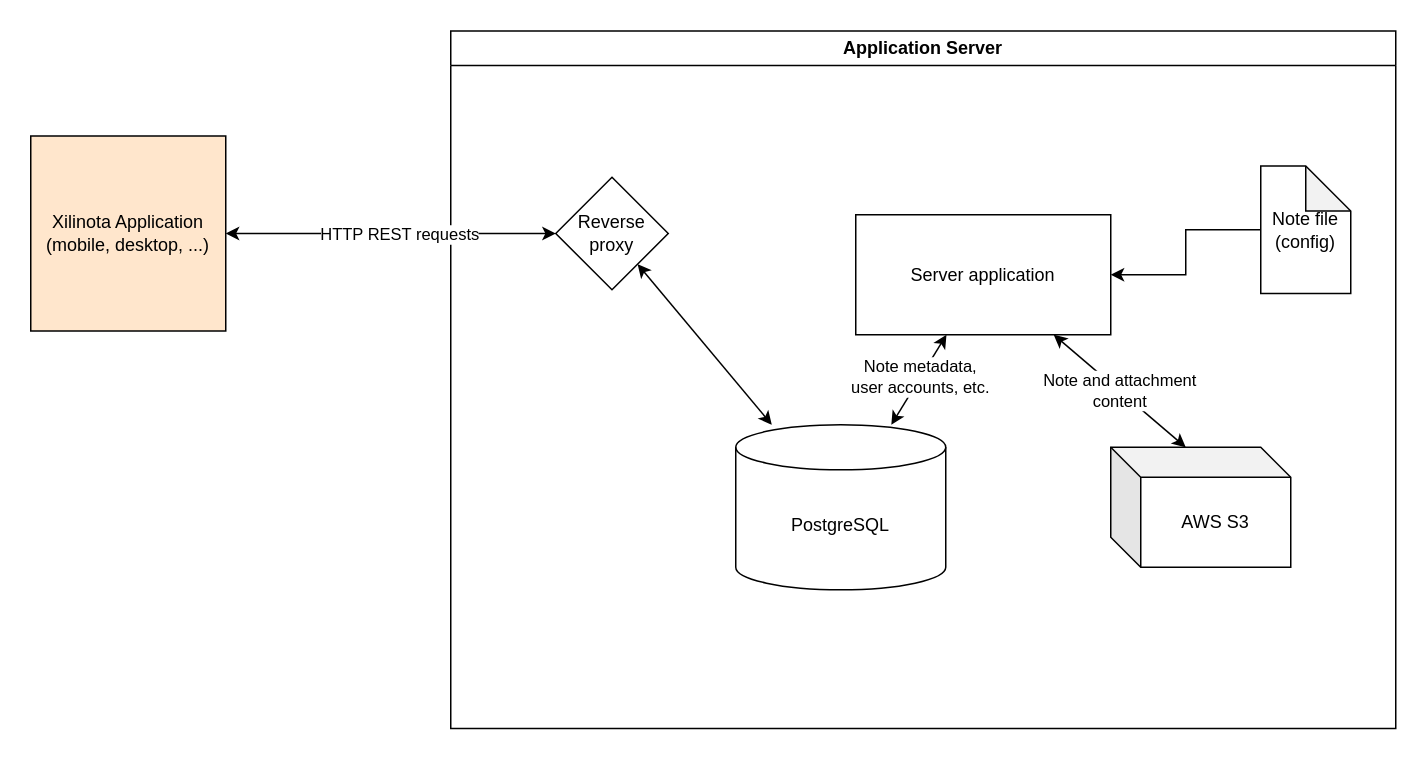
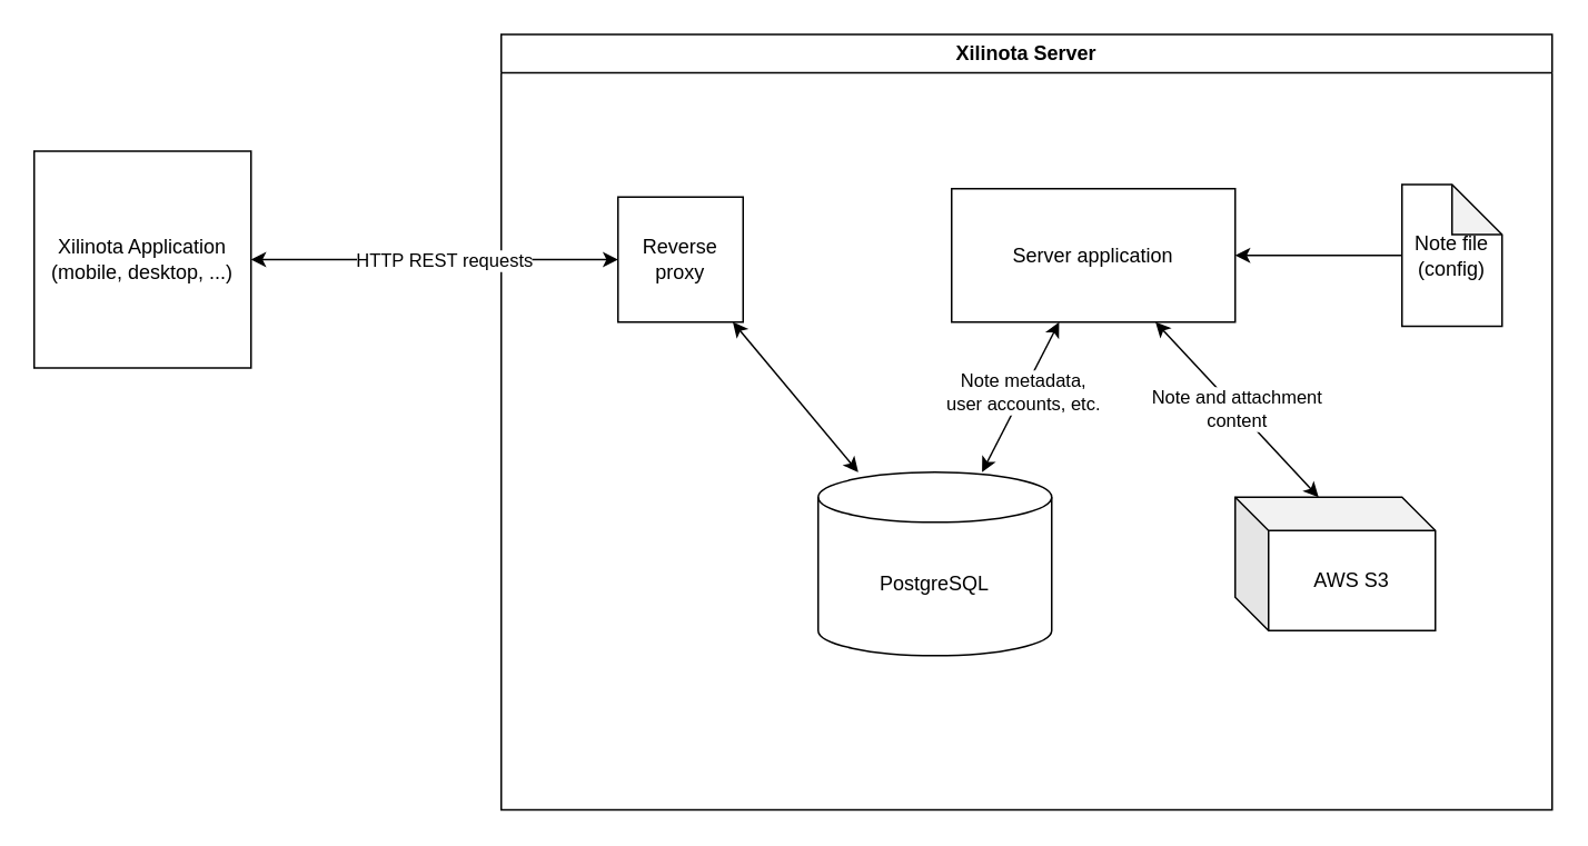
- <mxCell id="2" value="Application Server" style="swimlane;whiteSpace=wrap;html=1;" vertex="1" parent="1"><mxGeometry x="300" y="20" width="630" height="465" as="geometry"><mxRectangle x="350" y="300" width="120" height="30" as="alternateBounds" /></mxGeometry></mxCell>
+ <mxCell id="2" value="Xilinota Server" style="swimlane;whiteSpace=wrap;html=1;" vertex="1" parent="1"><mxGeometry x="300" y="20" width="630" height="465" as="geometry"><mxRectangle x="350" y="300" width="120" height="30" as="alternateBounds" /></mxGeometry></mxCell>
- <mxCell id="13" value="Xilinota Application (mobile, desktop, ...)" style="whiteSpace=wrap;html=1;aspect=fixed;fillColor=#ffe6cc;" vertex="1" parent="1"><mxGeometry x="20" y="90" width="130" height="130" as="geometry" /></mxCell>
+ <mxCell id="13" value="Xilinota Application (mobile, desktop, ...)" style="whiteSpace=wrap;html=1;aspect=fixed;" vertex="1" parent="1"><mxGeometry x="20" y="90" width="130" height="130" as="geometry" /></mxCell>
- <mxCell id="9" value="Reverse proxy" style="rhombus;whiteSpace=wrap;html=1;aspect=fixed;" vertex="1" parent="2"><mxGeometry x="70" y="97.5" width="75" height="75" as="geometry" /></mxCell>
+ <mxCell id="9" value="Reverse proxy" style="whiteSpace=wrap;html=1;aspect=fixed;" vertex="1" parent="2"><mxGeometry x="70" y="97.5" width="75" height="75" as="geometry" /></mxCell>
- <mxCell id="3" value="Server application" style="rounded=0;whiteSpace=wrap;html=1;" vertex="1" parent="2"><mxGeometry x="270" y="122.5" width="170" height="80" as="geometry" /></mxCell>
+ <mxCell id="3" value="Server application" style="rounded=0;whiteSpace=wrap;html=1;" vertex="1" parent="2"><mxGeometry x="270" y="92.5" width="170" height="80" as="geometry" /></mxCell>
